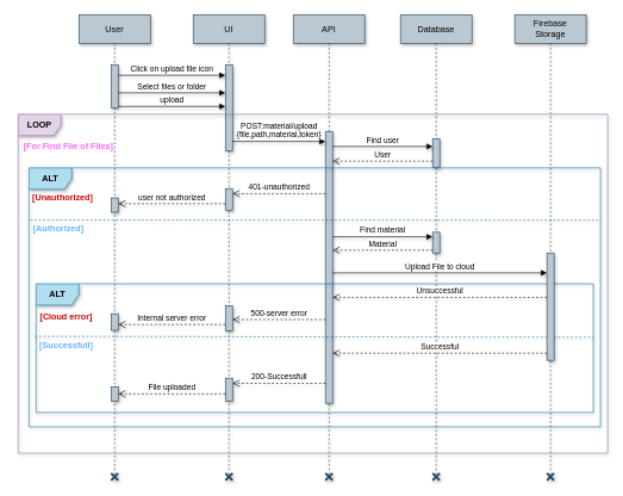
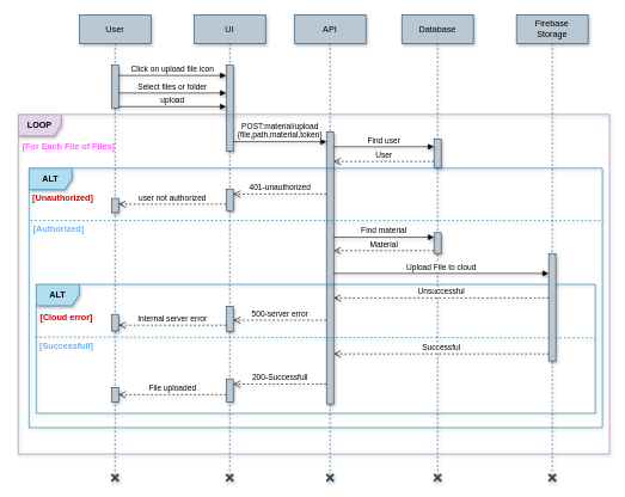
- <mxCell id="50" value="&lt;b&gt;&lt;font color=&quot;#ff66ff&quot;&gt;[For Find File of Files]&lt;/font&gt;&lt;/b&gt;" style="text;html=1;align=center;verticalAlign=middle;resizable=0;points=[];autosize=1;strokeColor=none;fillColor=none;shadow=1;" parent="1" vertex="1"><mxGeometry x="20" y="189" width="150" height="30" as="geometry" /></mxCell>
+ <mxCell id="50" value="&lt;b&gt;&lt;font color=&quot;#ff66ff&quot;&gt;[For Each File of Files]&lt;/font&gt;&lt;/b&gt;" style="text;html=1;align=center;verticalAlign=middle;resizable=0;points=[];autosize=1;strokeColor=none;fillColor=none;shadow=1;" parent="1" vertex="1"><mxGeometry x="20" y="189" width="150" height="30" as="geometry" /></mxCell>
